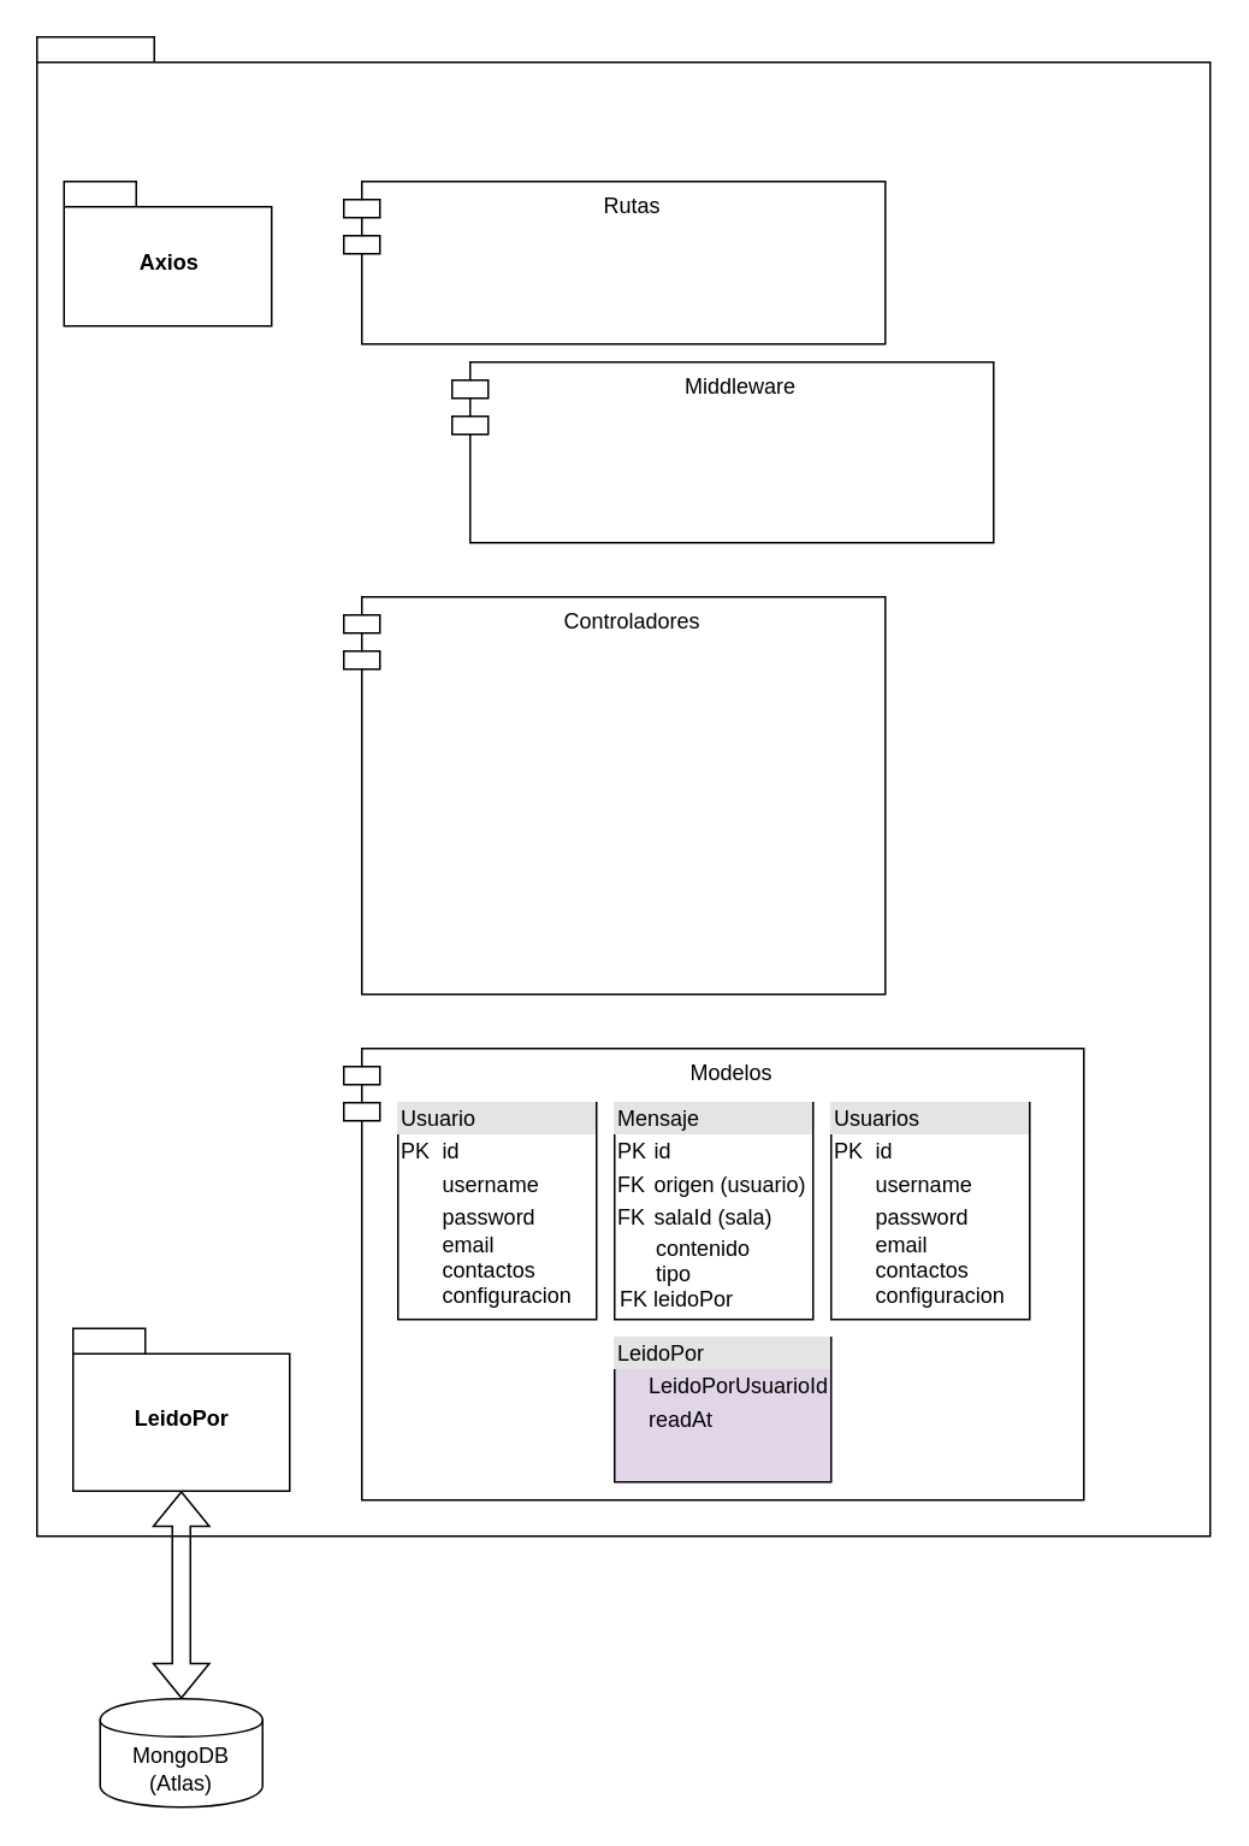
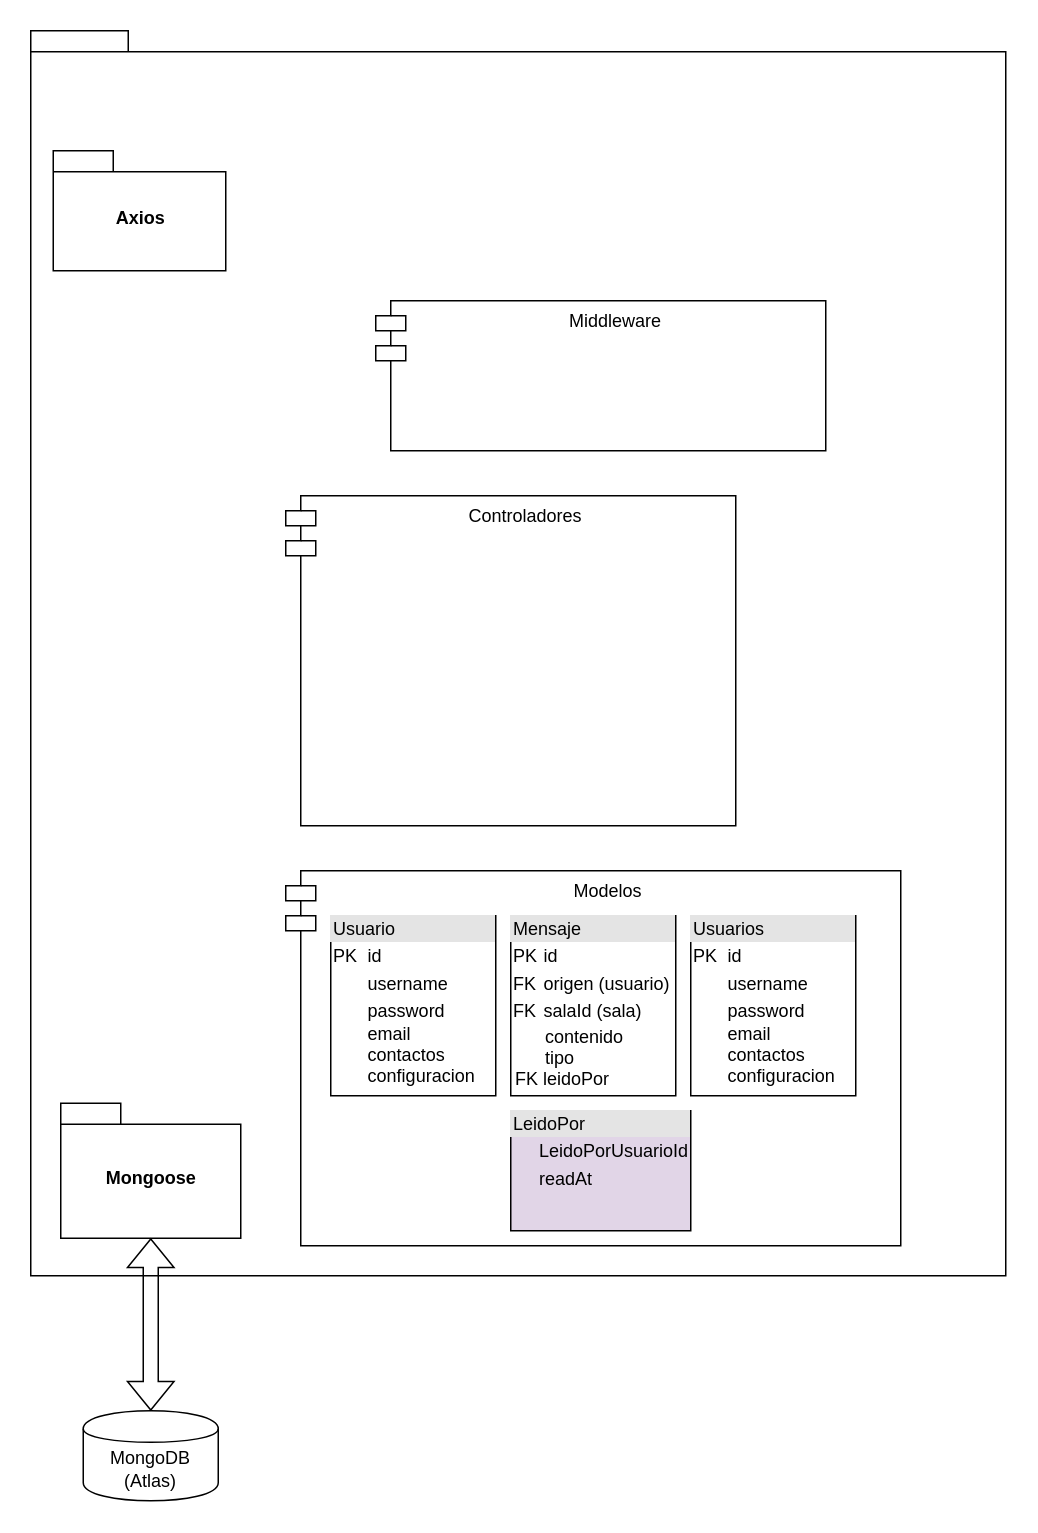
- <mxCell id="6" value="Rutas" style="shape=module;align=left;spacingLeft=20;align=center;verticalAlign=top;" parent="1" vertex="1"><mxGeometry x="190" y="100" width="300" height="90" as="geometry" /></mxCell>
- <mxCell id="7" value="LeidoPor" style="shape=folder;fontStyle=1;spacingTop=10;tabWidth=40;tabHeight=14;tabPosition=left;html=1;" parent="1" vertex="1"><mxGeometry x="40" y="735" width="120" height="90" as="geometry" /></mxCell>
+ <mxCell id="7" value="Mongoose" style="shape=folder;fontStyle=1;spacingTop=10;tabWidth=40;tabHeight=14;tabPosition=left;html=1;" parent="1" vertex="1"><mxGeometry x="40" y="735" width="120" height="90" as="geometry" /></mxCell>
